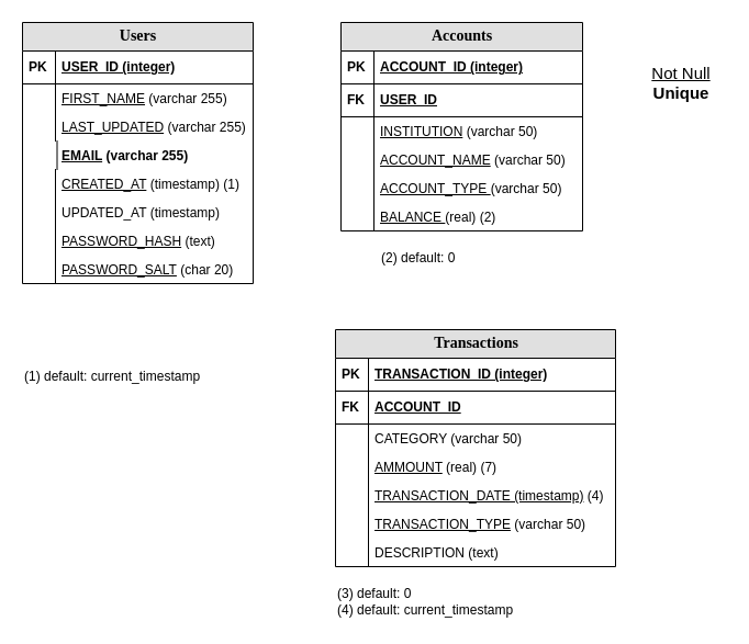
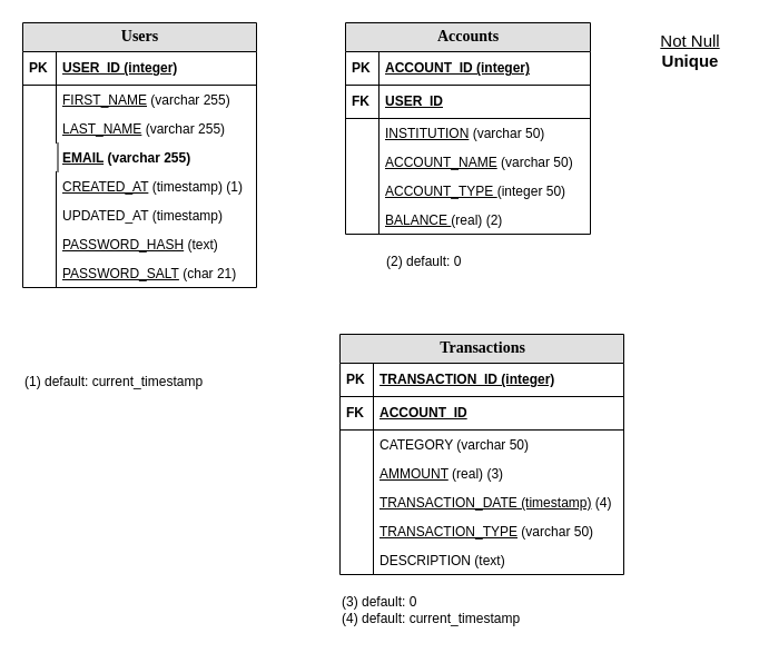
- <mxCell id="47" value="&lt;u&gt;Not Null&lt;/u&gt;&lt;div&gt;&lt;b&gt;Unique&lt;/b&gt;&lt;/div&gt;" style="text;html=1;align=center;verticalAlign=middle;whiteSpace=wrap;rounded=0;fontSize=15;" vertex="1" parent="1"><mxGeometry x="580" y="50" width="80" height="50" as="geometry" /></mxCell>
+ <mxCell id="47" value="&lt;u&gt;Not Null&lt;/u&gt;&lt;div&gt;&lt;b&gt;Unique&lt;/b&gt;&lt;/div&gt;" style="text;html=1;align=center;verticalAlign=middle;whiteSpace=wrap;rounded=0;fontSize=15;" vertex="1" parent="1"><mxGeometry x="580" y="20" width="80" height="50" as="geometry" /></mxCell>
- <mxCell id="7" value="&lt;u&gt;LAST_UPDATED&lt;/u&gt; (varchar 255)" style="shape=partialRectangle;top=0;left=0;right=0;bottom=0;html=1;align=left;verticalAlign=top;fillColor=none;spacingLeft=34;spacingRight=4;whiteSpace=wrap;overflow=hidden;rotatable=0;points=[[0,0.5],[1,0.5]];portConstraint=eastwest;dropTarget=0;" vertex="1" parent="2"><mxGeometry y="82" width="210" height="26" as="geometry" /></mxCell>
+ <mxCell id="7" value="&lt;u&gt;LAST_NAME&lt;/u&gt; (varchar 255)" style="shape=partialRectangle;top=0;left=0;right=0;bottom=0;html=1;align=left;verticalAlign=top;fillColor=none;spacingLeft=34;spacingRight=4;whiteSpace=wrap;overflow=hidden;rotatable=0;points=[[0,0.5],[1,0.5]];portConstraint=eastwest;dropTarget=0;" vertex="1" parent="2"><mxGeometry y="82" width="210" height="26" as="geometry" /></mxCell>
- <mxCell id="43" value="&lt;u&gt;ACCOUNT_&lt;/u&gt;&lt;u&gt;TYPE &lt;/u&gt;(varchar 50)" style="shape=partialRectangle;top=0;left=0;right=0;bottom=0;html=1;align=left;verticalAlign=top;fillColor=none;spacingLeft=34;spacingRight=4;whiteSpace=wrap;overflow=hidden;rotatable=0;points=[[0,0.5],[1,0.5]];portConstraint=eastwest;dropTarget=0;" vertex="1" parent="34"><mxGeometry y="138" width="220" height="26" as="geometry" /></mxCell>
+ <mxCell id="43" value="&lt;u&gt;ACCOUNT_&lt;/u&gt;&lt;u&gt;TYPE &lt;/u&gt;(integer 50)" style="shape=partialRectangle;top=0;left=0;right=0;bottom=0;html=1;align=left;verticalAlign=top;fillColor=none;spacingLeft=34;spacingRight=4;whiteSpace=wrap;overflow=hidden;rotatable=0;points=[[0,0.5],[1,0.5]];portConstraint=eastwest;dropTarget=0;" vertex="1" parent="34"><mxGeometry y="138" width="220" height="26" as="geometry" /></mxCell>
- <mxCell id="17" value="&lt;u&gt;PASSWORD_SALT&lt;/u&gt;&amp;nbsp;(char 20)" style="shape=partialRectangle;top=0;left=0;right=0;bottom=0;html=1;align=left;verticalAlign=top;fillColor=none;spacingLeft=34;spacingRight=4;whiteSpace=wrap;overflow=hidden;rotatable=0;points=[[0,0.5],[1,0.5]];portConstraint=eastwest;dropTarget=0;" vertex="1" parent="2"><mxGeometry y="212" width="210" height="26" as="geometry" /></mxCell>
+ <mxCell id="17" value="&lt;u&gt;PASSWORD_SALT&lt;/u&gt;&amp;nbsp;(char 21)" style="shape=partialRectangle;top=0;left=0;right=0;bottom=0;html=1;align=left;verticalAlign=top;fillColor=none;spacingLeft=34;spacingRight=4;whiteSpace=wrap;overflow=hidden;rotatable=0;points=[[0,0.5],[1,0.5]];portConstraint=eastwest;dropTarget=0;" vertex="1" parent="2"><mxGeometry y="212" width="210" height="26" as="geometry" /></mxCell>
- <mxCell id="26" value="&lt;u&gt;AMMOUNT&lt;/u&gt; (real) (7)" style="shape=partialRectangle;top=0;left=0;right=0;bottom=0;html=1;align=left;verticalAlign=top;fillColor=none;spacingLeft=34;spacingRight=4;whiteSpace=wrap;overflow=hidden;rotatable=0;points=[[0,0.5],[1,0.5]];portConstraint=eastwest;dropTarget=0;" vertex="1" parent="19"><mxGeometry y="112" width="255" height="26" as="geometry" /></mxCell>
+ <mxCell id="26" value="&lt;u&gt;AMMOUNT&lt;/u&gt; (real) (3)" style="shape=partialRectangle;top=0;left=0;right=0;bottom=0;html=1;align=left;verticalAlign=top;fillColor=none;spacingLeft=34;spacingRight=4;whiteSpace=wrap;overflow=hidden;rotatable=0;points=[[0,0.5],[1,0.5]];portConstraint=eastwest;dropTarget=0;" vertex="1" parent="19"><mxGeometry y="112" width="255" height="26" as="geometry" /></mxCell>
